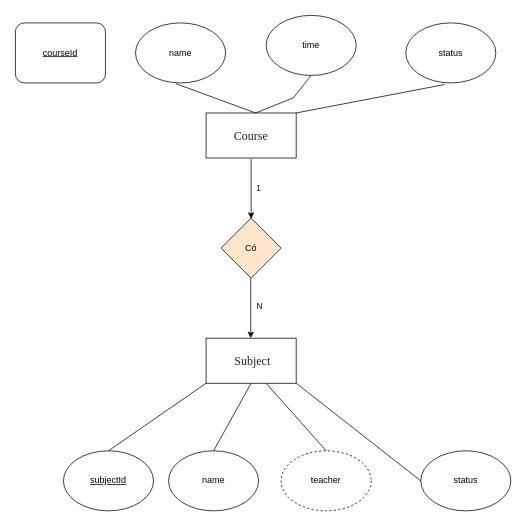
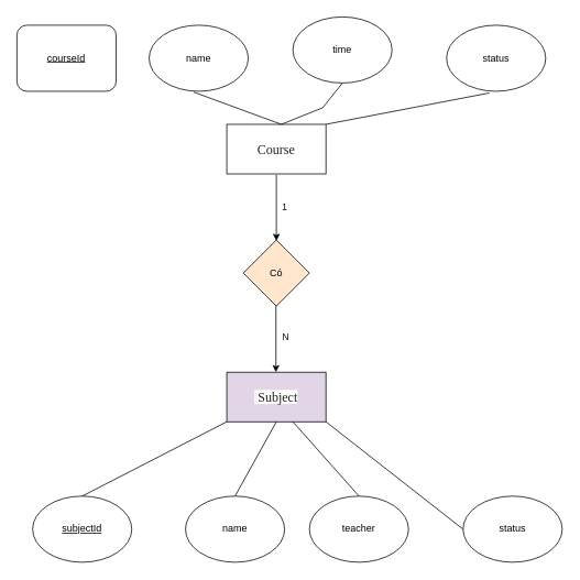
- <mxCell id="4" value="&lt;span style=&quot;color: rgb(34, 34, 34); font-family: &amp;quot;Roboto Flex&amp;quot;; font-size: 16px; text-align: left; background-color: rgb(255, 255, 255);&quot;&gt;&amp;nbsp;Subject&lt;/span&gt;" style="rounded=0;whiteSpace=wrap;html=1;" vertex="1" parent="1"><mxGeometry x="274" y="450" width="120" height="60" as="geometry" /></mxCell>
+ <mxCell id="4" value="&lt;span style=&quot;color: rgb(34, 34, 34); font-family: &amp;quot;Roboto Flex&amp;quot;; font-size: 16px; text-align: left; background-color: rgb(255, 255, 255);&quot;&gt;&amp;nbsp;Subject&lt;/span&gt;" style="rounded=0;whiteSpace=wrap;html=1;fillColor=#e1d5e7;" vertex="1" parent="1"><mxGeometry x="274" y="450" width="120" height="60" as="geometry" /></mxCell>
- <mxCell id="12" value="&lt;u&gt;subjectId&lt;/u&gt;" style="ellipse;whiteSpace=wrap;html=1;" vertex="1" parent="1"><mxGeometry x="84" y="600" width="120" height="80" as="geometry" /></mxCell>
+ <mxCell id="12" value="&lt;u&gt;subjectId&lt;/u&gt;" style="ellipse;whiteSpace=wrap;html=1;" vertex="1" parent="1"><mxGeometry x="39" y="600" width="120" height="80" as="geometry" /></mxCell>
- <mxCell id="14" value="teacher" style="ellipse;whiteSpace=wrap;html=1;dashed=1;" vertex="1" parent="1"><mxGeometry x="374" y="600" width="120" height="80" as="geometry" /></mxCell>
+ <mxCell id="14" value="teacher" style="ellipse;whiteSpace=wrap;html=1;" vertex="1" parent="1"><mxGeometry x="374" y="600" width="120" height="80" as="geometry" /></mxCell>
